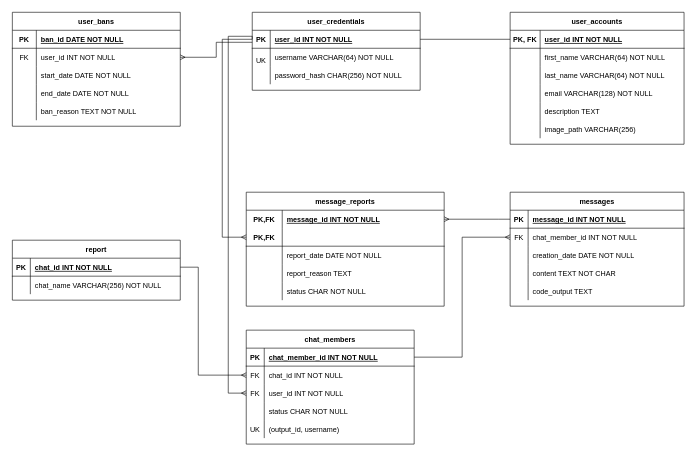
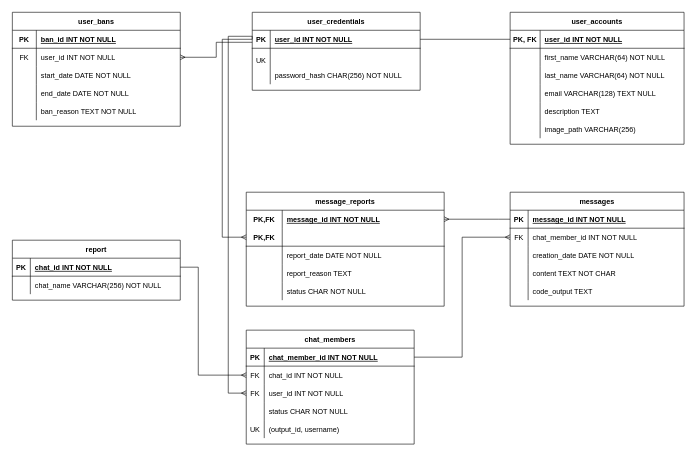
- <mxCell id="75" value="ban_id DATE NOT NULL" style="shape=partialRectangle;connectable=0;fillColor=none;top=0;left=0;bottom=0;right=0;align=left;spacingLeft=6;fontStyle=5;overflow=hidden;" parent="73" vertex="1"><mxGeometry x="40" width="240" height="30" as="geometry"><mxRectangle width="240" height="30" as="alternateBounds" /></mxGeometry></mxCell>
+ <mxCell id="75" value="ban_id INT NOT NULL" style="shape=partialRectangle;connectable=0;fillColor=none;top=0;left=0;bottom=0;right=0;align=left;spacingLeft=6;fontStyle=5;overflow=hidden;" parent="73" vertex="1"><mxGeometry x="40" width="240" height="30" as="geometry"><mxRectangle width="240" height="30" as="alternateBounds" /></mxGeometry></mxCell>
- <mxCell id="27" value="username VARCHAR(64) NOT NULL" style="shape=partialRectangle;connectable=0;fillColor=none;top=0;left=0;bottom=0;right=0;align=left;spacingLeft=6;fontStyle=0;overflow=hidden;" parent="25" vertex="1"><mxGeometry x="30" width="250" height="30" as="geometry"><mxRectangle width="250" height="30" as="alternateBounds" /></mxGeometry></mxCell>
- <mxCell id="14" value="email VARCHAR(128) NOT NULL" style="shape=partialRectangle;connectable=0;fillColor=none;top=0;left=0;bottom=0;right=0;align=left;spacingLeft=6;overflow=hidden;" parent="12" vertex="1"><mxGeometry x="50" width="240" height="30" as="geometry"><mxRectangle width="240" height="30" as="alternateBounds" /></mxGeometry></mxCell>
+ <mxCell id="14" value="email VARCHAR(128) TEXT NULL" style="shape=partialRectangle;connectable=0;fillColor=none;top=0;left=0;bottom=0;right=0;align=left;spacingLeft=6;overflow=hidden;" parent="12" vertex="1"><mxGeometry x="50" width="240" height="30" as="geometry"><mxRectangle width="240" height="30" as="alternateBounds" /></mxGeometry></mxCell>
